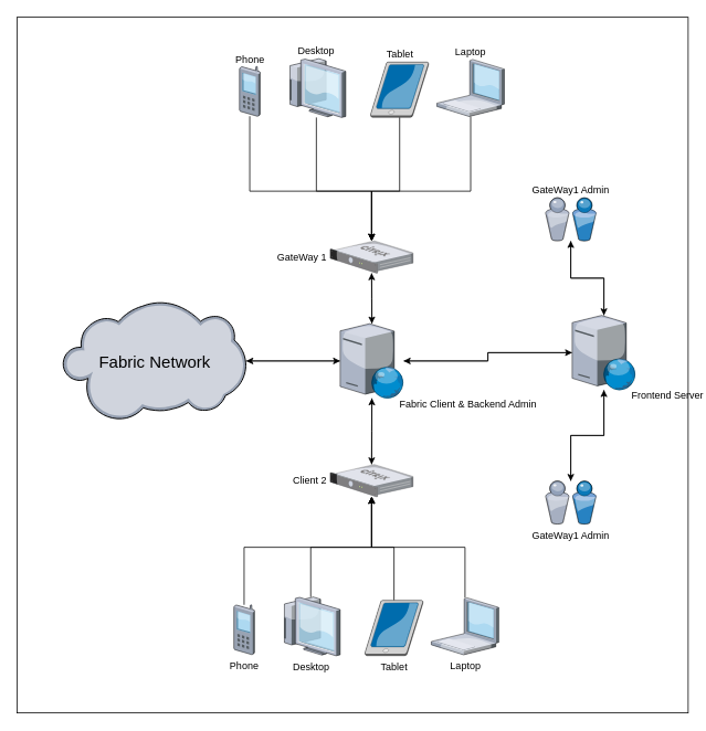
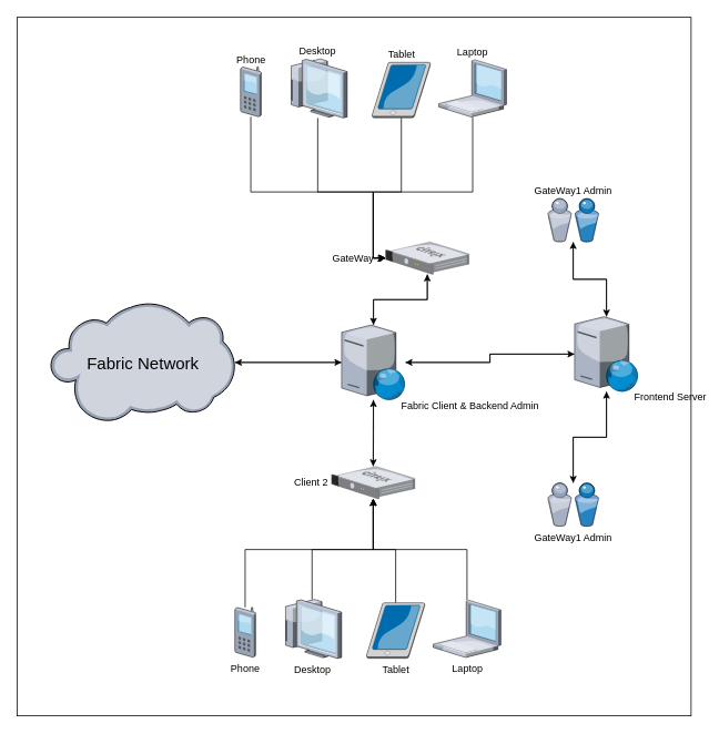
- <mxCell id="27" value="GateWay 1" style="verticalLabelPosition=middle;aspect=fixed;html=1;verticalAlign=middle;strokeColor=none;align=right;outlineConnect=0;shape=mxgraph.citrix.netscaler_gateway;labelPosition=left;spacing=5;" vertex="1" parent="1"><mxGeometry x="398" y="290" width="100" height="39" as="geometry" /></mxCell>
+ <mxCell id="27" value="GateWay 1" style="verticalLabelPosition=middle;aspect=fixed;html=1;verticalAlign=middle;strokeColor=none;align=right;outlineConnect=0;shape=mxgraph.citrix.netscaler_gateway;labelPosition=left;spacing=5;" vertex="1" parent="1"><mxGeometry x="463" y="290" width="100" height="39" as="geometry" /></mxCell>
- <mxCell id="13" value="Fabric Network" style="verticalLabelPosition=middle;aspect=fixed;html=1;verticalAlign=middle;align=center;outlineConnect=0;shape=mxgraph.citrix.cloud;horizontal=1;fontSize=20;labelBorderColor=none;fontStyle=0;labelPosition=center;" vertex="1" parent="1"><mxGeometry x="75" y="362.68" width="221.61" height="144.63" as="geometry" /></mxCell>
+ <mxCell id="13" value="Fabric Network" style="verticalLabelPosition=middle;aspect=fixed;html=1;verticalAlign=middle;align=center;outlineConnect=0;shape=mxgraph.citrix.cloud;horizontal=1;fontSize=20;labelBorderColor=none;fontStyle=0;labelPosition=center;" vertex="1" parent="1"><mxGeometry x="60" y="362.68" width="221.61" height="144.63" as="geometry" /></mxCell>
